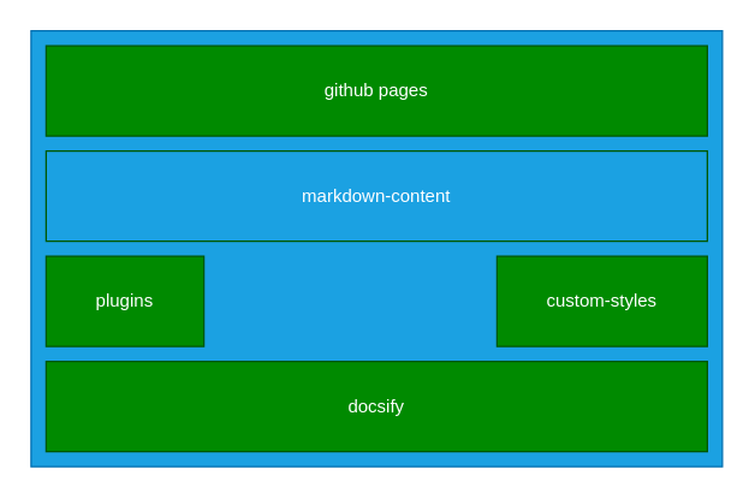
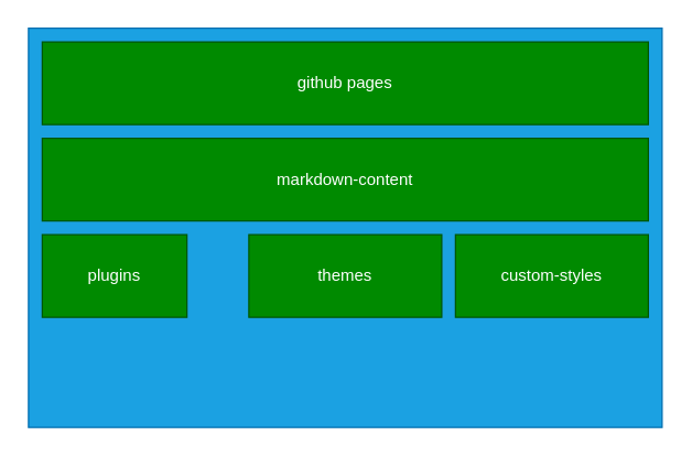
- <mxCell id="7" value="markdown-content" style="rounded=0;whiteSpace=wrap;html=1;fillColor=#1ba1e2;strokeColor=#005700;shadow=0;glass=0;fontColor=#ffffff;" parent="1" vertex="1"><mxGeometry x="30" y="100" width="440" height="60" as="geometry" /></mxCell>
+ <mxCell id="7" value="markdown-content" style="rounded=0;whiteSpace=wrap;html=1;fillColor=#008a00;strokeColor=#005700;shadow=0;glass=0;fontColor=#ffffff;" parent="1" vertex="1"><mxGeometry x="30" y="100" width="440" height="60" as="geometry" /></mxCell>
+ <mxCell id="5" value="themes" style="rounded=0;whiteSpace=wrap;html=1;fillColor=#008a00;strokeColor=#005700;shadow=0;glass=0;fontColor=#ffffff;" parent="1" vertex="1"><mxGeometry x="180" y="170" width="140" height="60" as="geometry" /></mxCell>
- <mxCell id="3" value="docsify" style="rounded=0;whiteSpace=wrap;html=1;fillColor=#008a00;strokeColor=#005700;shadow=0;glass=0;fontColor=#ffffff;" parent="1" vertex="1"><mxGeometry x="30" y="240" width="440" height="60" as="geometry" /></mxCell>
